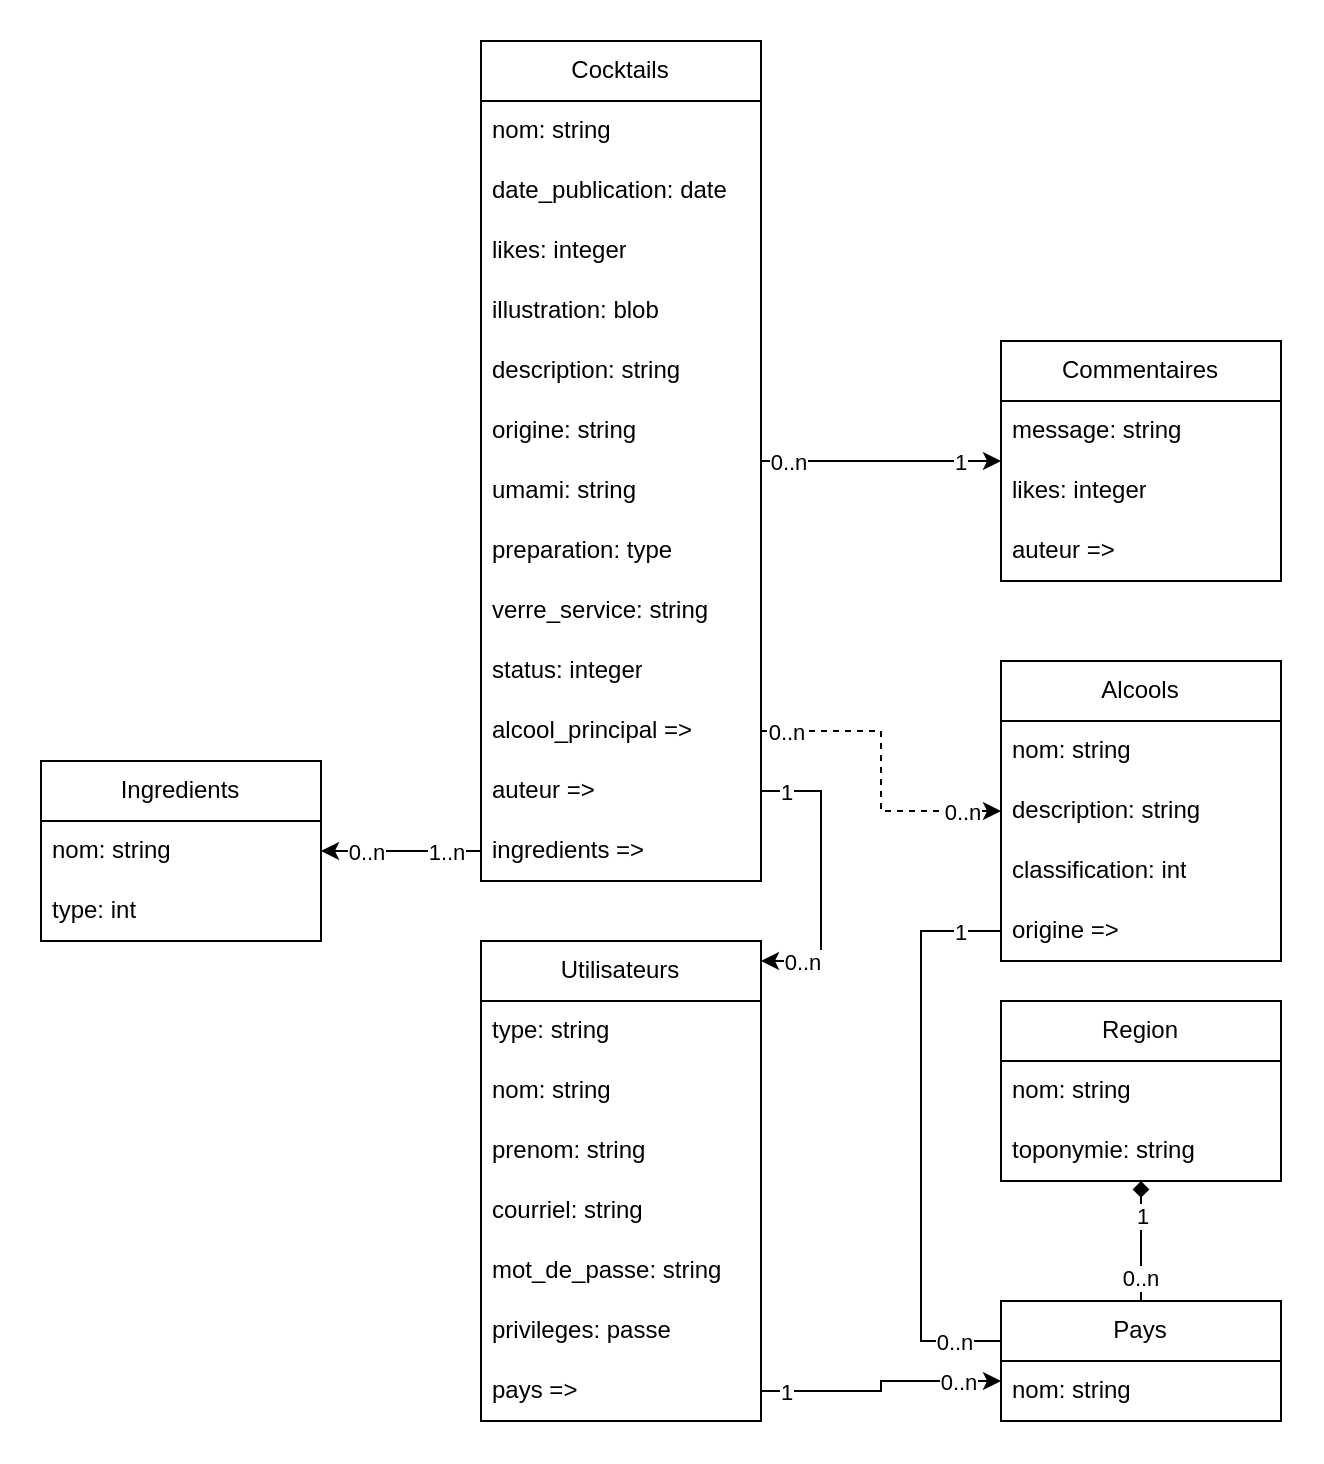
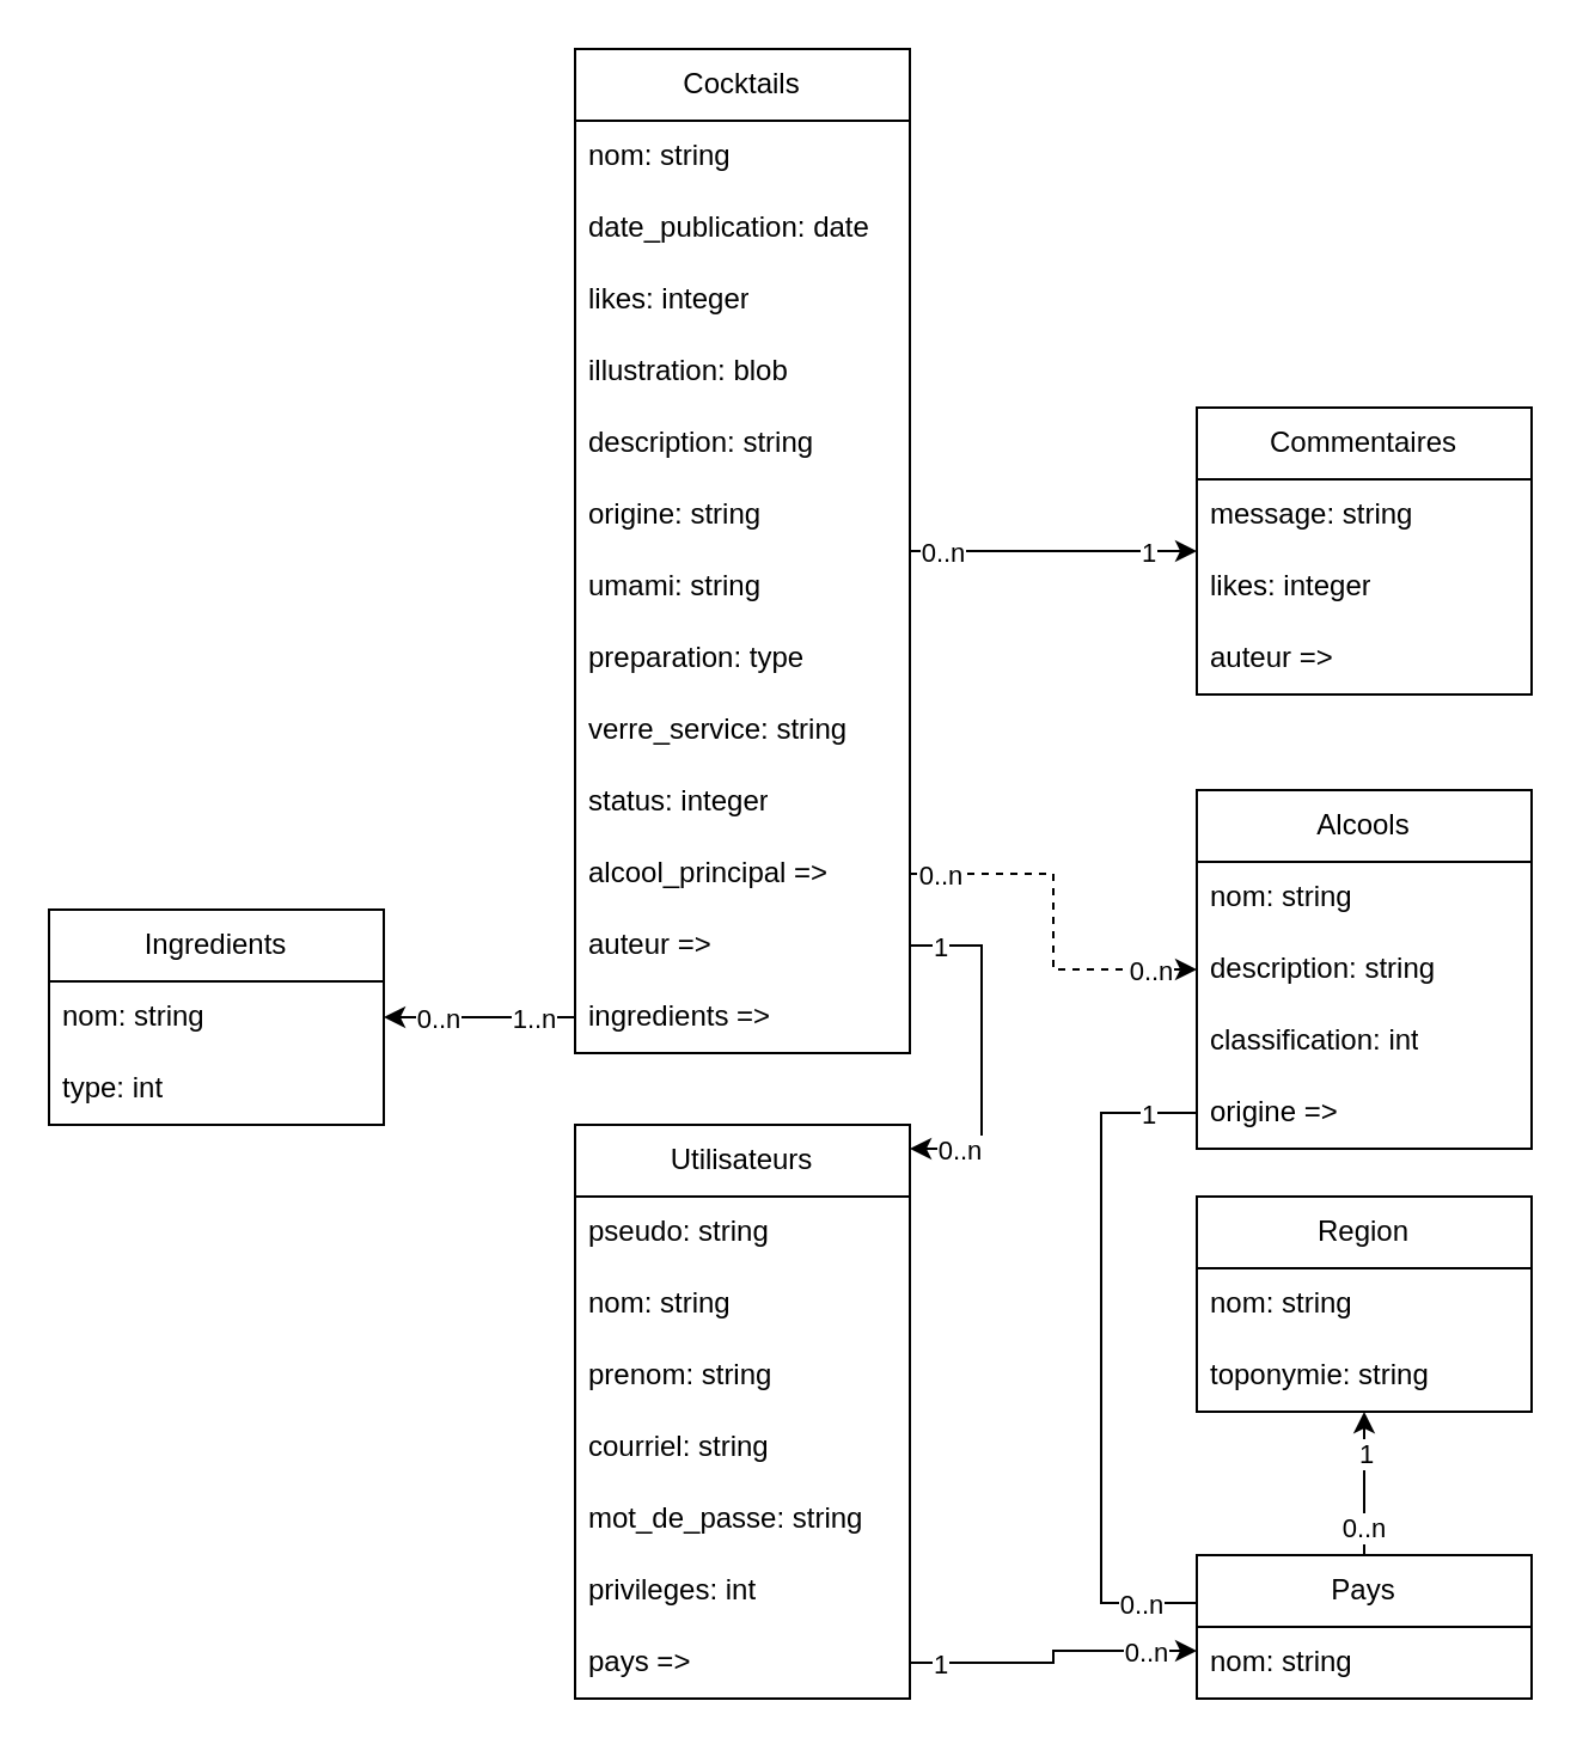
- <mxCell id="24" value="type: string" style="text;strokeColor=none;fillColor=none;align=left;verticalAlign=middle;spacingLeft=4;spacingRight=4;overflow=hidden;points=[[0,0.5],[1,0.5]];portConstraint=eastwest;rotatable=0;whiteSpace=wrap;html=1;" parent="23" vertex="1"><mxGeometry y="30" width="140" height="30" as="geometry" /></mxCell>
+ <mxCell id="24" value="pseudo: string" style="text;strokeColor=none;fillColor=none;align=left;verticalAlign=middle;spacingLeft=4;spacingRight=4;overflow=hidden;points=[[0,0.5],[1,0.5]];portConstraint=eastwest;rotatable=0;whiteSpace=wrap;html=1;" parent="23" vertex="1"><mxGeometry y="30" width="140" height="30" as="geometry" /></mxCell>
- <mxCell id="31" style="edgeStyle=orthogonalEdgeStyle;rounded=0;orthogonalLoop=1;jettySize=auto;html=1;noEdgeStyle=1;endArrow=diamond;" parent="1" source="34" target="36" edge="1"><mxGeometry relative="1" as="geometry" /></mxCell>
+ <mxCell id="31" style="edgeStyle=orthogonalEdgeStyle;rounded=0;orthogonalLoop=1;jettySize=auto;html=1;noEdgeStyle=1;" parent="1" source="34" target="36" edge="1"><mxGeometry relative="1" as="geometry" /></mxCell>
- <mxCell id="29" value="privileges: passe" style="text;strokeColor=none;fillColor=none;align=left;verticalAlign=middle;spacingLeft=4;spacingRight=4;overflow=hidden;points=[[0,0.5],[1,0.5]];portConstraint=eastwest;rotatable=0;whiteSpace=wrap;html=1;" parent="23" vertex="1"><mxGeometry y="180" width="140" height="30" as="geometry" /></mxCell>
+ <mxCell id="29" value="privileges: int" style="text;strokeColor=none;fillColor=none;align=left;verticalAlign=middle;spacingLeft=4;spacingRight=4;overflow=hidden;points=[[0,0.5],[1,0.5]];portConstraint=eastwest;rotatable=0;whiteSpace=wrap;html=1;" parent="23" vertex="1"><mxGeometry y="180" width="140" height="30" as="geometry" /></mxCell>
